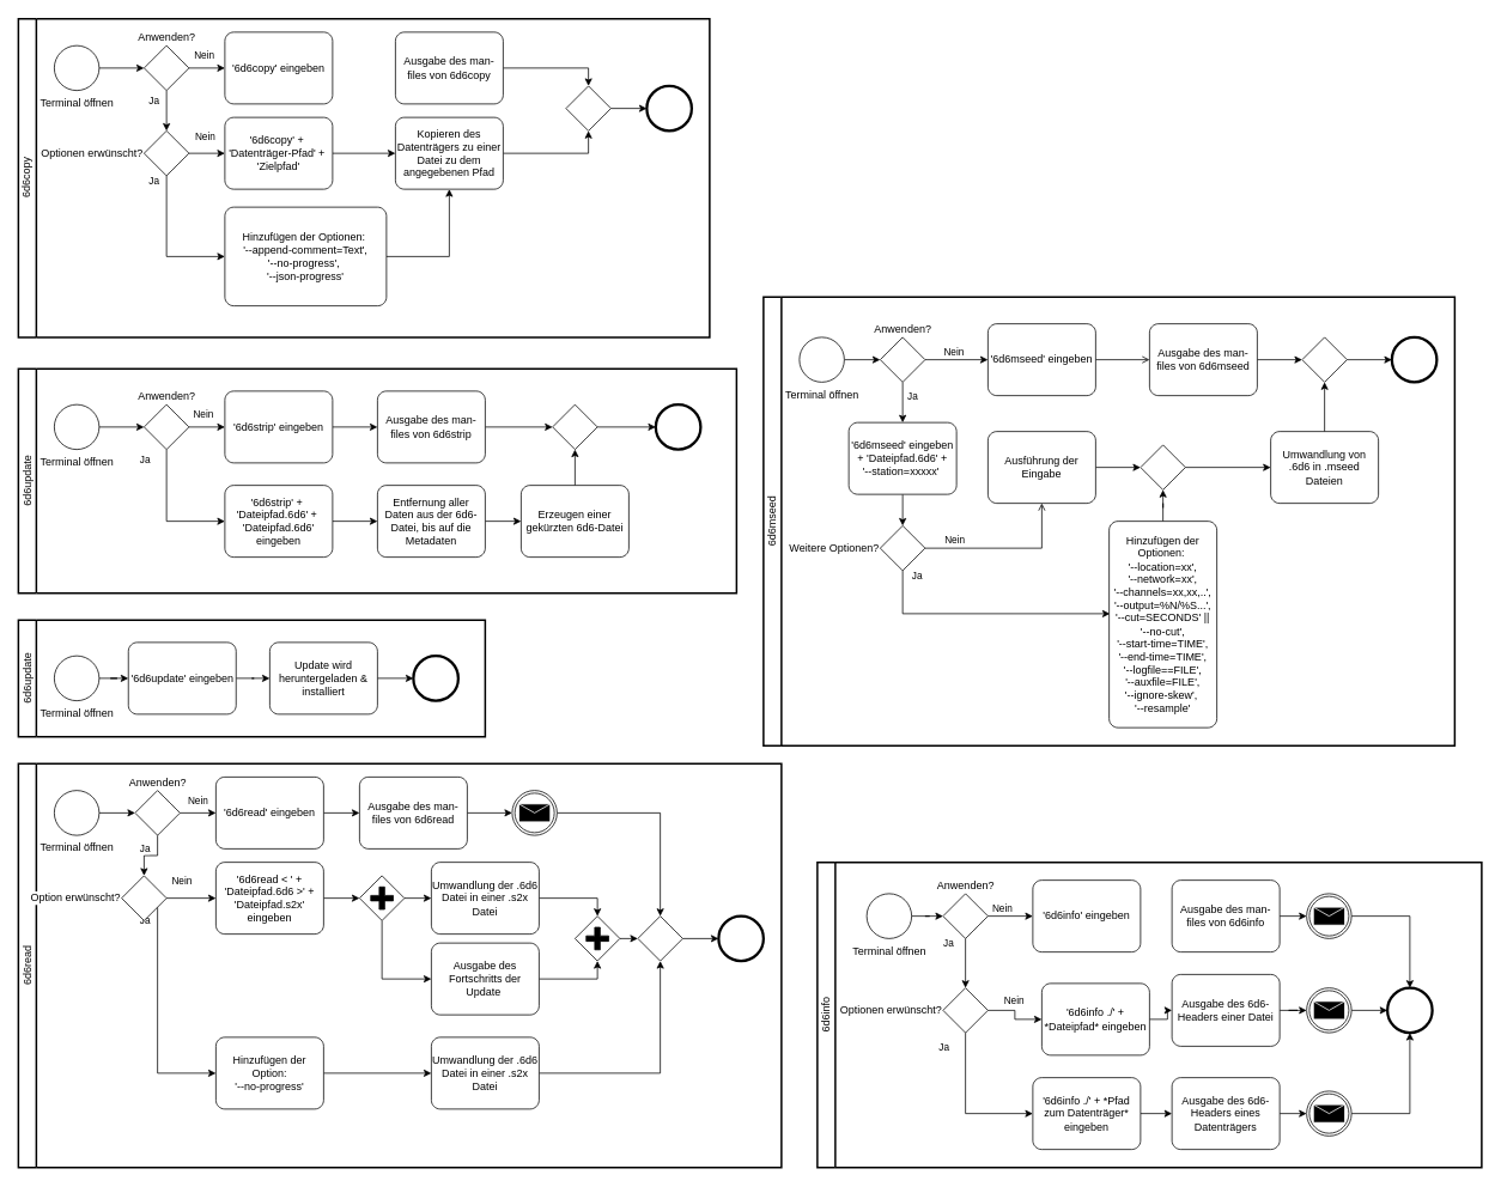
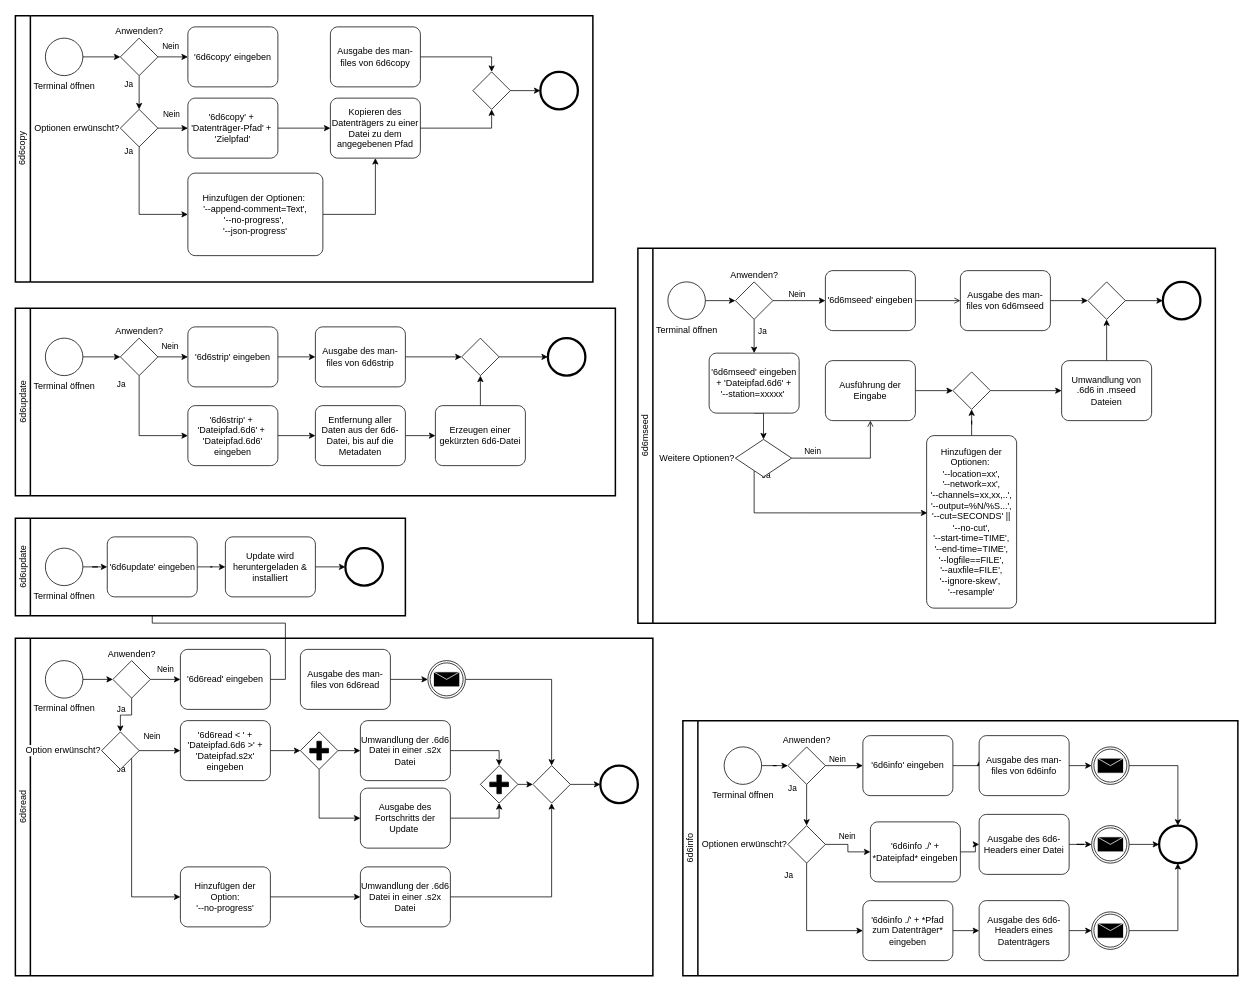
- <mxCell id="21" value="Weitere Optionen?" style="points=[[0.25,0.25,0],[0.5,0,0],[0.75,0.25,0],[1,0.5,0],[0.75,0.75,0],[0.5,1,0],[0.25,0.75,0],[0,0.5,0]];shape=mxgraph.bpmn.gateway2;html=1;verticalLabelPosition=middle;labelBackgroundColor=#ffffff;verticalAlign=middle;align=right;perimeter=rhombusPerimeter;outlineConnect=0;outline=none;symbol=none;labelPosition=left;" vertex="1" parent="2"><mxGeometry x="130" y="255" width="50" height="50" as="geometry" /></mxCell>
+ <mxCell id="21" value="Weitere Optionen?" style="points=[[0.25,0.25,0],[0.5,0,0],[0.75,0.25,0],[1,0.5,0],[0.75,0.75,0],[0.5,1,0],[0.25,0.75,0],[0,0.5,0]];shape=mxgraph.bpmn.gateway2;html=1;verticalLabelPosition=middle;labelBackgroundColor=#ffffff;verticalAlign=middle;align=right;perimeter=rhombusPerimeter;outlineConnect=0;outline=none;symbol=none;labelPosition=left;" vertex="1" parent="2"><mxGeometry x="130" y="255" width="75" height="50" as="geometry" /></mxCell>
- <mxCell id="46" style="edgeStyle=orthogonalEdgeStyle;rounded=0;orthogonalLoop=1;jettySize=auto;html=1;exitX=1;exitY=0.5;exitDx=0;exitDy=0;exitPerimeter=0;entryX=0;entryY=0.5;entryDx=0;entryDy=0;entryPerimeter=0;" edge="1" parent="33" source="47" target="53"><mxGeometry relative="1" as="geometry" /></mxCell>
+ <mxCell id="46" style="edgeStyle=orthogonalEdgeStyle;rounded=0;orthogonalLoop=1;jettySize=auto;html=1;exitX=1;exitY=0.5;exitDx=0;exitDy=0;exitPerimeter=0;" edge="1" parent="33" source="47" target="106"><mxGeometry relative="1" as="geometry" /></mxCell>
+ <mxCell id="74" style="edgeStyle=orthogonalEdgeStyle;rounded=0;orthogonalLoop=1;jettySize=auto;html=1;exitX=1;exitY=0.5;exitDx=0;exitDy=0;exitPerimeter=0;entryX=0.008;entryY=0.4;entryDx=0;entryDy=0;entryPerimeter=0;" edge="1" parent="70" source="75" target="97"><mxGeometry relative="1" as="geometry" /></mxCell>
